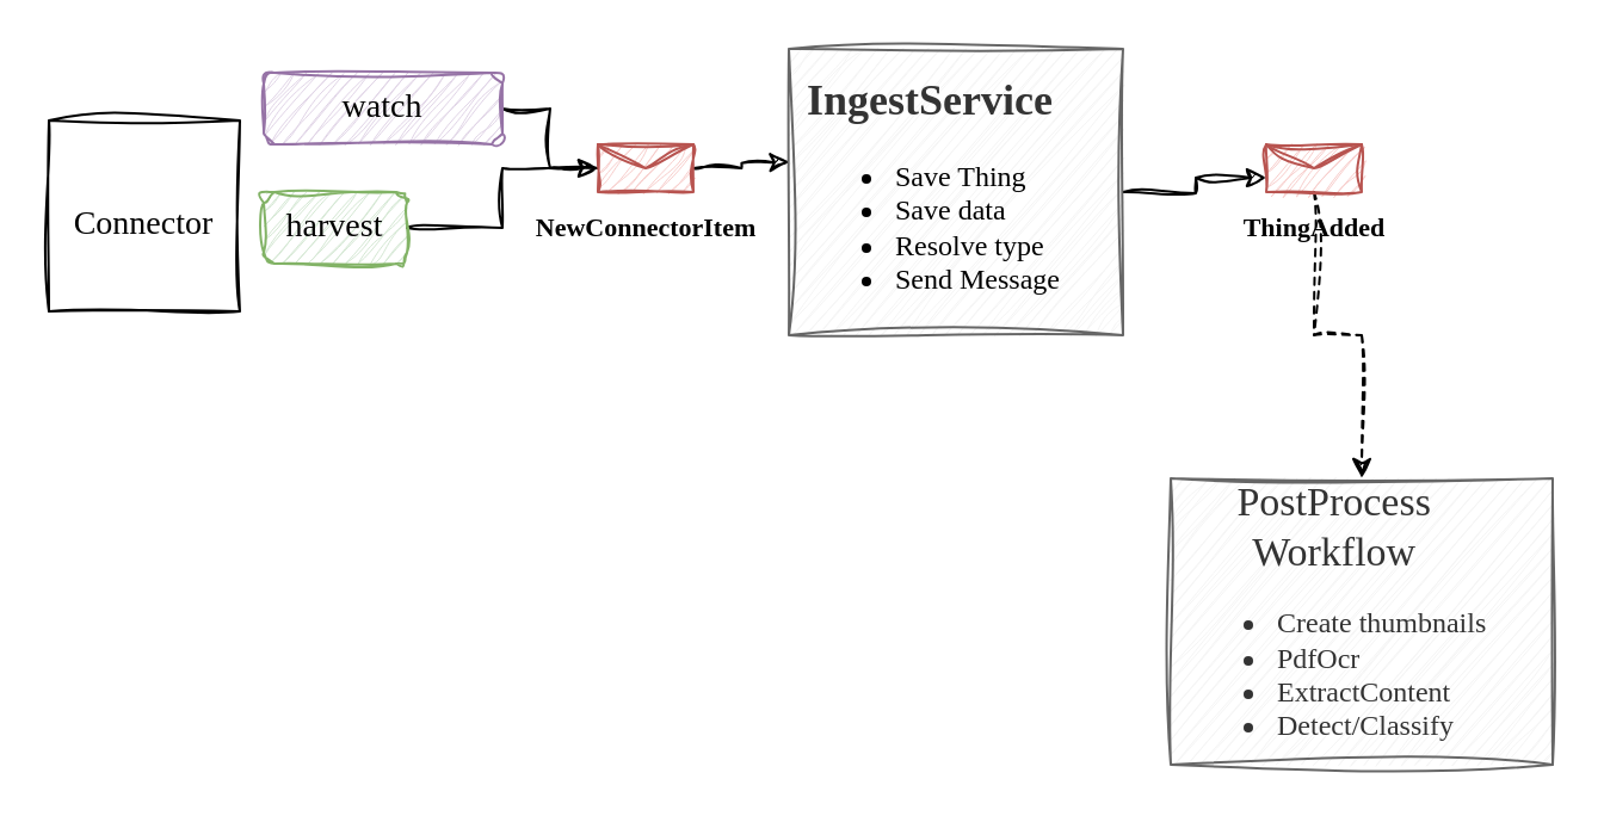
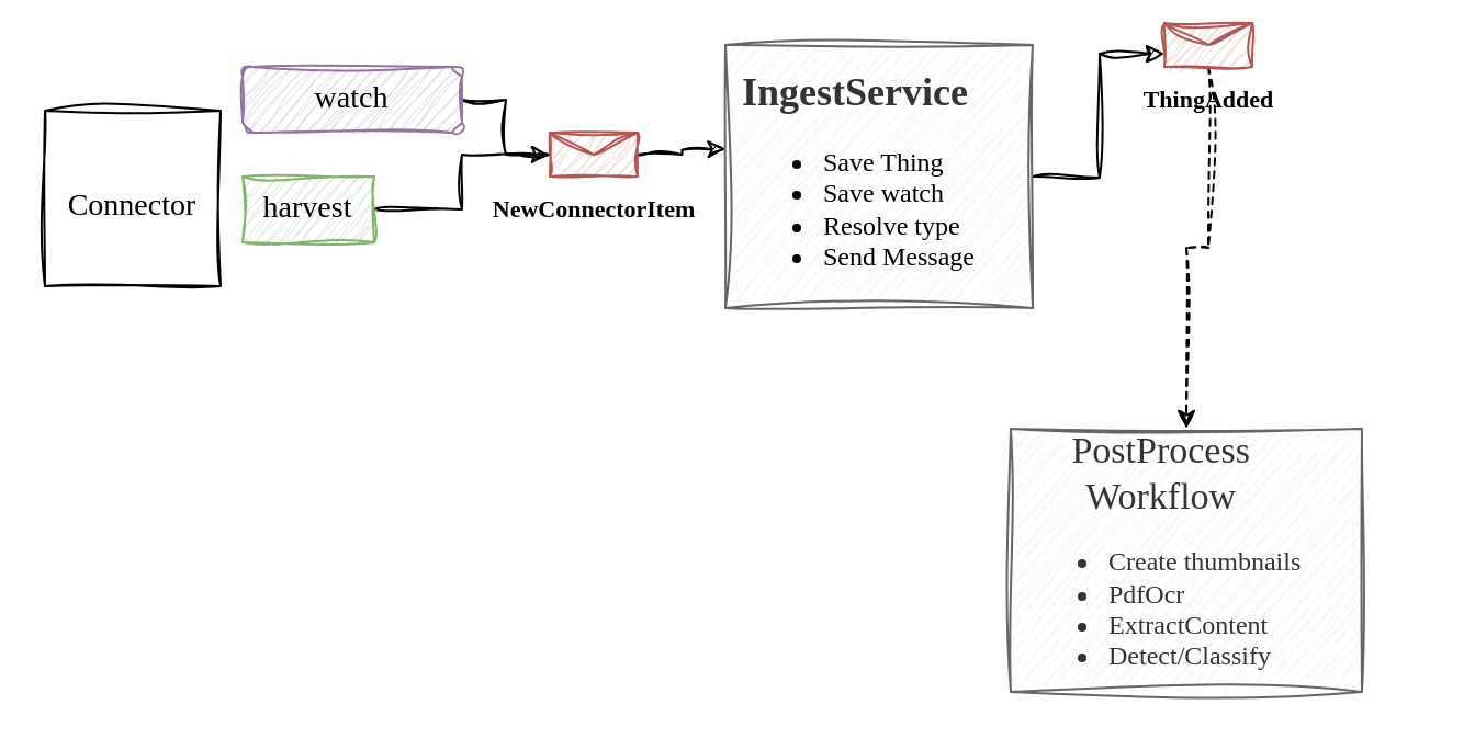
- <mxCell id="13" value="&lt;h1 style=&quot;&quot;&gt;&lt;div style=&quot;text-align: center;&quot;&gt;&lt;font style=&quot;font-size: 18px;&quot;&gt;IngestService&lt;/font&gt;&lt;/div&gt;&lt;div style=&quot;font-size: 16px; text-align: center;&quot;&gt;&lt;ul style=&quot;border-color: var(--border-color); color: rgb(0, 0, 0); font-size: 12px; font-weight: 400;&quot;&gt;&lt;li style=&quot;border-color: var(--border-color); text-align: left;&quot;&gt;Save Thing&lt;/li&gt;&lt;li style=&quot;border-color: var(--border-color); text-align: left;&quot;&gt;Save data&lt;/li&gt;&lt;li style=&quot;border-color: var(--border-color); text-align: left;&quot;&gt;Resolve type&lt;/li&gt;&lt;li style=&quot;border-color: var(--border-color); text-align: left;&quot;&gt;Send Message&lt;/li&gt;&lt;/ul&gt;&lt;/div&gt;&lt;/h1&gt;&lt;blockquote style=&quot;margin: 0 0 0 40px; border: none; padding: 0px;&quot;&gt;&lt;/blockquote&gt;&lt;blockquote style=&quot;margin: 0 0 0 40px; border: none; padding: 0px;&quot;&gt;&lt;/blockquote&gt;&lt;p&gt;.&lt;/p&gt;" style="text;html=1;spacing=5;spacingTop=-20;whiteSpace=wrap;overflow=hidden;rounded=0;sketch=1;hachureGap=4;jiggle=2;curveFitting=1;fontFamily=Architects Daughter;fontSource=https%3A%2F%2Ffonts.googleapis.com%2Fcss%3Ffamily%3DArchitects%2BDaughter;fontSize=12;fillColor=#f5f5f5;fontColor=#333333;strokeColor=#666666;" vertex="1" parent="1"><mxGeometry x="330" y="20" width="140" height="120" as="geometry" /></mxCell>
+ <mxCell id="13" value="&lt;h1 style=&quot;&quot;&gt;&lt;div style=&quot;text-align: center;&quot;&gt;&lt;font style=&quot;font-size: 18px;&quot;&gt;IngestService&lt;/font&gt;&lt;/div&gt;&lt;div style=&quot;font-size: 16px; text-align: center;&quot;&gt;&lt;ul style=&quot;border-color: var(--border-color); color: rgb(0, 0, 0); font-size: 12px; font-weight: 400;&quot;&gt;&lt;li style=&quot;border-color: var(--border-color); text-align: left;&quot;&gt;Save Thing&lt;/li&gt;&lt;li style=&quot;border-color: var(--border-color); text-align: left;&quot;&gt;Save watch&lt;/li&gt;&lt;li style=&quot;border-color: var(--border-color); text-align: left;&quot;&gt;Resolve type&lt;/li&gt;&lt;li style=&quot;border-color: var(--border-color); text-align: left;&quot;&gt;Send Message&lt;/li&gt;&lt;/ul&gt;&lt;/div&gt;&lt;/h1&gt;&lt;blockquote style=&quot;margin: 0 0 0 40px; border: none; padding: 0px;&quot;&gt;&lt;/blockquote&gt;&lt;blockquote style=&quot;margin: 0 0 0 40px; border: none; padding: 0px;&quot;&gt;&lt;/blockquote&gt;&lt;p&gt;.&lt;/p&gt;" style="text;html=1;spacing=5;spacingTop=-20;whiteSpace=wrap;overflow=hidden;rounded=0;sketch=1;hachureGap=4;jiggle=2;curveFitting=1;fontFamily=Architects Daughter;fontSource=https%3A%2F%2Ffonts.googleapis.com%2Fcss%3Ffamily%3DArchitects%2BDaughter;fontSize=12;fillColor=#f5f5f5;fontColor=#333333;strokeColor=#666666;" vertex="1" parent="1"><mxGeometry x="330" y="20" width="140" height="120" as="geometry" /></mxCell>
- <mxCell id="3" style="edgeStyle=orthogonalEdgeStyle;rounded=0;sketch=1;hachureGap=4;jiggle=2;curveFitting=1;orthogonalLoop=1;jettySize=auto;html=1;entryX=0;entryY=0.5;entryDx=0;entryDy=0;fontFamily=Architects Daughter;fontSource=https%3A%2F%2Ffonts.googleapis.com%2Fcss%3Ffamily%3DArchitects%2BDaughter;fontSize=11;" edge="1" parent="1" source="4" target="8"><mxGeometry relative="1" as="geometry" /></mxCell>
+ <mxCell id="3" style="edgeStyle=orthogonalEdgeStyle;rounded=0;sketch=1;hachureGap=4;jiggle=2;curveFitting=1;orthogonalLoop=1;jettySize=auto;html=1;entryX=0;entryY=0.5;entryDx=0;entryDy=0;fontFamily=Architects Daughter;fontSource=https%3A%2F%2Ffonts.googleapis.com%2Fcss%3Ffamily%3DArchitects%2BDaughter;fontSize=11;endArrow=none;" edge="1" parent="1" source="4" target="8"><mxGeometry relative="1" as="geometry" /></mxCell>
- <mxCell id="5" style="edgeStyle=orthogonalEdgeStyle;rounded=0;sketch=1;hachureGap=4;jiggle=2;curveFitting=1;orthogonalLoop=1;jettySize=auto;html=1;exitX=1;exitY=0.5;exitDx=0;exitDy=0;fontFamily=Architects Daughter;fontSource=https%3A%2F%2Ffonts.googleapis.com%2Fcss%3Ffamily%3DArchitects%2BDaughter;fontSize=11;endArrow=none;" edge="1" parent="1" source="6" target="8"><mxGeometry relative="1" as="geometry" /></mxCell>
+ <mxCell id="5" style="edgeStyle=orthogonalEdgeStyle;rounded=0;sketch=1;hachureGap=4;jiggle=2;curveFitting=1;orthogonalLoop=1;jettySize=auto;html=1;exitX=1;exitY=0.5;exitDx=0;exitDy=0;fontFamily=Architects Daughter;fontSource=https%3A%2F%2Ffonts.googleapis.com%2Fcss%3Ffamily%3DArchitects%2BDaughter;fontSize=11;" edge="1" parent="1" source="6" target="8"><mxGeometry relative="1" as="geometry" /></mxCell>
- <mxCell id="11" value="&lt;font style=&quot;font-size: 11px;&quot;&gt;ThingAdded&lt;/font&gt;" style="shape=message;html=1;html=1;outlineConnect=0;labelPosition=center;verticalLabelPosition=bottom;align=center;verticalAlign=top;sketch=1;hachureGap=4;jiggle=2;curveFitting=1;fontFamily=Architects Daughter;fontSource=https%3A%2F%2Ffonts.googleapis.com%2Fcss%3Ffamily%3DArchitects%2BDaughter;fontSize=14;fillColor=#f8cecc;strokeColor=#b85450;fontStyle=1" vertex="1" parent="1"><mxGeometry x="530" y="60" width="40" height="20" as="geometry" /></mxCell>
+ <mxCell id="11" value="&lt;font style=&quot;font-size: 11px;&quot;&gt;ThingAdded&lt;/font&gt;" style="shape=message;html=1;html=1;outlineConnect=0;labelPosition=center;verticalLabelPosition=bottom;align=center;verticalAlign=top;sketch=1;hachureGap=4;jiggle=2;curveFitting=1;fontFamily=Architects Daughter;fontSource=https%3A%2F%2Ffonts.googleapis.com%2Fcss%3Ffamily%3DArchitects%2BDaughter;fontSize=14;fillColor=#f8cecc;strokeColor=#b85450;fontStyle=1" vertex="1" parent="1"><mxGeometry x="530" y="10" width="40" height="20" as="geometry" /></mxCell>
- <mxCell id="6" value="harvest" style="rounded=1;whiteSpace=wrap;html=1;sketch=1;hachureGap=4;jiggle=2;curveFitting=1;fontFamily=Architects Daughter;fontSource=https%3A%2F%2Ffonts.googleapis.com%2Fcss%3Ffamily%3DArchitects%2BDaughter;fontSize=14;fillColor=#d5e8d4;strokeColor=#82b366;" vertex="1" parent="1"><mxGeometry x="110" y="80" width="60" height="30" as="geometry" /></mxCell>
+ <mxCell id="6" value="harvest" style="whiteSpace=wrap;html=1;sketch=1;hachureGap=4;jiggle=2;curveFitting=1;fontFamily=Architects Daughter;fontSource=https%3A%2F%2Ffonts.googleapis.com%2Fcss%3Ffamily%3DArchitects%2BDaughter;fontSize=14;fillColor=#d5e8d4;strokeColor=#82b366;rounded=0;" vertex="1" parent="1"><mxGeometry x="110" y="80" width="60" height="30" as="geometry" /></mxCell>
- <mxCell id="12" value="&lt;h1 style=&quot;font-size: 17px;&quot;&gt;&lt;div style=&quot;text-align: center;&quot;&gt;&lt;span style=&quot;background-color: initial; font-weight: normal;&quot;&gt;PostProcess&lt;/span&gt;&lt;/div&gt;&lt;div style=&quot;text-align: center;&quot;&gt;&lt;span style=&quot;background-color: initial; font-weight: normal;&quot;&gt;Workflow&lt;/span&gt;&lt;/div&gt;&lt;/h1&gt;&lt;blockquote style=&quot;margin: 0 0 0 40px; border: none; padding: 0px;&quot;&gt;&lt;/blockquote&gt;&lt;ul&gt;&lt;li&gt;&lt;span style=&quot;background-color: initial;&quot;&gt;Create thumbnails&lt;/span&gt;&lt;/li&gt;&lt;li&gt;&lt;span style=&quot;background-color: initial;&quot;&gt;PdfOcr&lt;/span&gt;&lt;/li&gt;&lt;li&gt;&lt;span style=&quot;background-color: initial;&quot;&gt;ExtractContent&lt;/span&gt;&lt;/li&gt;&lt;li&gt;&lt;span style=&quot;background-color: initial;&quot;&gt;Detect/Classify&lt;/span&gt;&lt;/li&gt;&lt;/ul&gt;&lt;blockquote style=&quot;margin: 0 0 0 40px; border: none; padding: 0px;&quot;&gt;&lt;/blockquote&gt;&lt;blockquote style=&quot;margin: 0 0 0 40px; border: none; padding: 0px;&quot;&gt;&lt;/blockquote&gt;&lt;p&gt;.&lt;/p&gt;" style="text;html=1;spacing=5;spacingTop=-20;whiteSpace=wrap;overflow=hidden;rounded=0;sketch=1;hachureGap=4;jiggle=2;curveFitting=1;fontFamily=Architects Daughter;fontSource=https%3A%2F%2Ffonts.googleapis.com%2Fcss%3Ffamily%3DArchitects%2BDaughter;fontSize=12;fillColor=#f5f5f5;fontColor=#333333;strokeColor=#666666;" vertex="1" parent="1"><mxGeometry x="490" y="200" width="160" height="120" as="geometry" /></mxCell>
+ <mxCell id="12" value="&lt;h1 style=&quot;font-size: 17px;&quot;&gt;&lt;div style=&quot;text-align: center;&quot;&gt;&lt;span style=&quot;background-color: initial; font-weight: normal;&quot;&gt;PostProcess&lt;/span&gt;&lt;/div&gt;&lt;div style=&quot;text-align: center;&quot;&gt;&lt;span style=&quot;background-color: initial; font-weight: normal;&quot;&gt;Workflow&lt;/span&gt;&lt;/div&gt;&lt;/h1&gt;&lt;blockquote style=&quot;margin: 0 0 0 40px; border: none; padding: 0px;&quot;&gt;&lt;/blockquote&gt;&lt;ul&gt;&lt;li&gt;&lt;span style=&quot;background-color: initial;&quot;&gt;Create thumbnails&lt;/span&gt;&lt;/li&gt;&lt;li&gt;&lt;span style=&quot;background-color: initial;&quot;&gt;PdfOcr&lt;/span&gt;&lt;/li&gt;&lt;li&gt;&lt;span style=&quot;background-color: initial;&quot;&gt;ExtractContent&lt;/span&gt;&lt;/li&gt;&lt;li&gt;&lt;span style=&quot;background-color: initial;&quot;&gt;Detect/Classify&lt;/span&gt;&lt;/li&gt;&lt;/ul&gt;&lt;blockquote style=&quot;margin: 0 0 0 40px; border: none; padding: 0px;&quot;&gt;&lt;/blockquote&gt;&lt;blockquote style=&quot;margin: 0 0 0 40px; border: none; padding: 0px;&quot;&gt;&lt;/blockquote&gt;&lt;p&gt;.&lt;/p&gt;" style="text;html=1;spacing=5;spacingTop=-20;whiteSpace=wrap;overflow=hidden;rounded=0;sketch=1;hachureGap=4;jiggle=2;curveFitting=1;fontFamily=Architects Daughter;fontSource=https%3A%2F%2Ffonts.googleapis.com%2Fcss%3Ffamily%3DArchitects%2BDaughter;fontSize=12;fillColor=#f5f5f5;fontColor=#333333;strokeColor=#666666;" vertex="1" parent="1"><mxGeometry x="460" y="195" width="160" height="120" as="geometry" /></mxCell>
